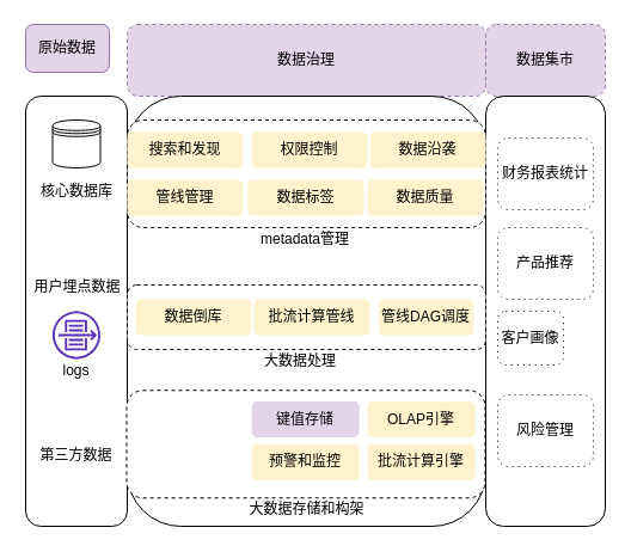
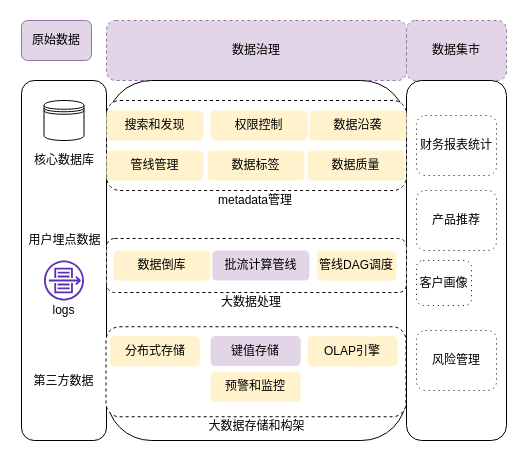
- <mxCell id="29" value="批流计算管线" style="rounded=1;whiteSpace=wrap;html=1;dashed=1;fillColor=#fff2cc;dashPattern=1 4;strokeColor=none;" vertex="1" parent="1"><mxGeometry x="211.87" y="250" width="97" height="30" as="geometry" /></mxCell>
+ <mxCell id="29" value="批流计算管线" style="rounded=1;whiteSpace=wrap;html=1;dashed=1;fillColor=#e1d5e7;dashPattern=1 4;strokeColor=none;" vertex="1" parent="1"><mxGeometry x="211.87" y="250" width="97" height="30" as="geometry" /></mxCell>
+ <mxCell id="31" value="分布式存储" style="rounded=1;whiteSpace=wrap;html=1;dashed=1;fillColor=#fff2cc;dashPattern=1 4;strokeColor=none;" vertex="1" parent="1"><mxGeometry x="109.5" y="335.63" width="90" height="30" as="geometry" /></mxCell>
- <mxCell id="35" value="批流计算引擎" style="rounded=1;whiteSpace=wrap;html=1;dashed=1;fillColor=#fff2cc;dashPattern=1 4;strokeColor=none;" vertex="1" parent="1"><mxGeometry x="307.13" y="371.25" width="90" height="30" as="geometry" /></mxCell>
